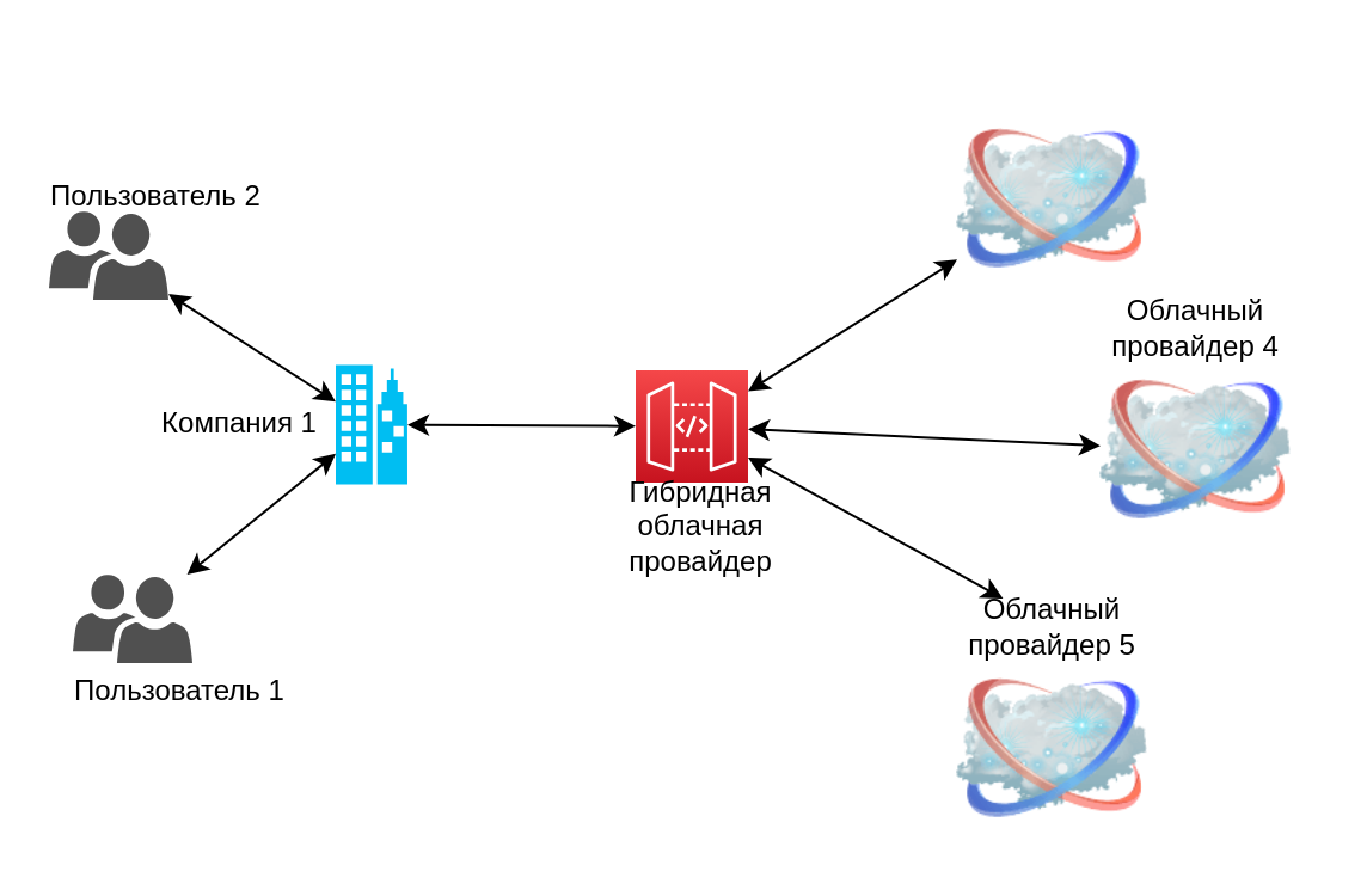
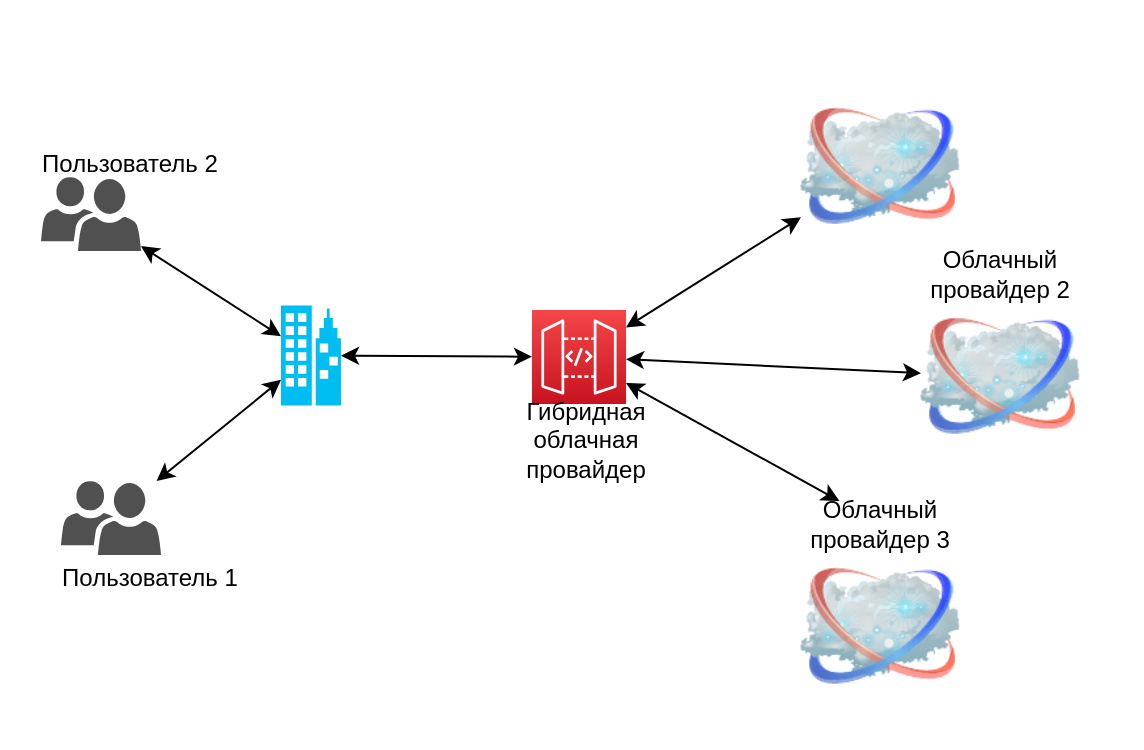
- <mxCell id="25" value="Облачный провайдер 4" style="text;html=1;strokeColor=none;fillColor=none;align=center;verticalAlign=middle;whiteSpace=wrap;rounded=0;" vertex="1" parent="23"><mxGeometry width="100" height="23" as="geometry" /></mxCell>
+ <mxCell id="25" value="Облачный провайдер 2" style="text;html=1;strokeColor=none;fillColor=none;align=center;verticalAlign=middle;whiteSpace=wrap;rounded=0;" vertex="1" parent="23"><mxGeometry width="100" height="23" as="geometry" /></mxCell>
- <mxCell id="12" value="Компания 1" style="text;html=1;strokeColor=none;fillColor=none;align=center;verticalAlign=middle;whiteSpace=wrap;rounded=0;" parent="10" vertex="1"><mxGeometry width="80" height="50" as="geometry" /></mxCell>
- <mxCell id="17" value="Облачный провайдер 5" style="text;html=1;strokeColor=none;fillColor=none;align=center;verticalAlign=middle;whiteSpace=wrap;rounded=0;" parent="15" vertex="1"><mxGeometry width="100" height="23" as="geometry" /></mxCell>
+ <mxCell id="17" value="Облачный провайдер 3" style="text;html=1;strokeColor=none;fillColor=none;align=center;verticalAlign=middle;whiteSpace=wrap;rounded=0;" parent="15" vertex="1"><mxGeometry width="100" height="23" as="geometry" /></mxCell>
